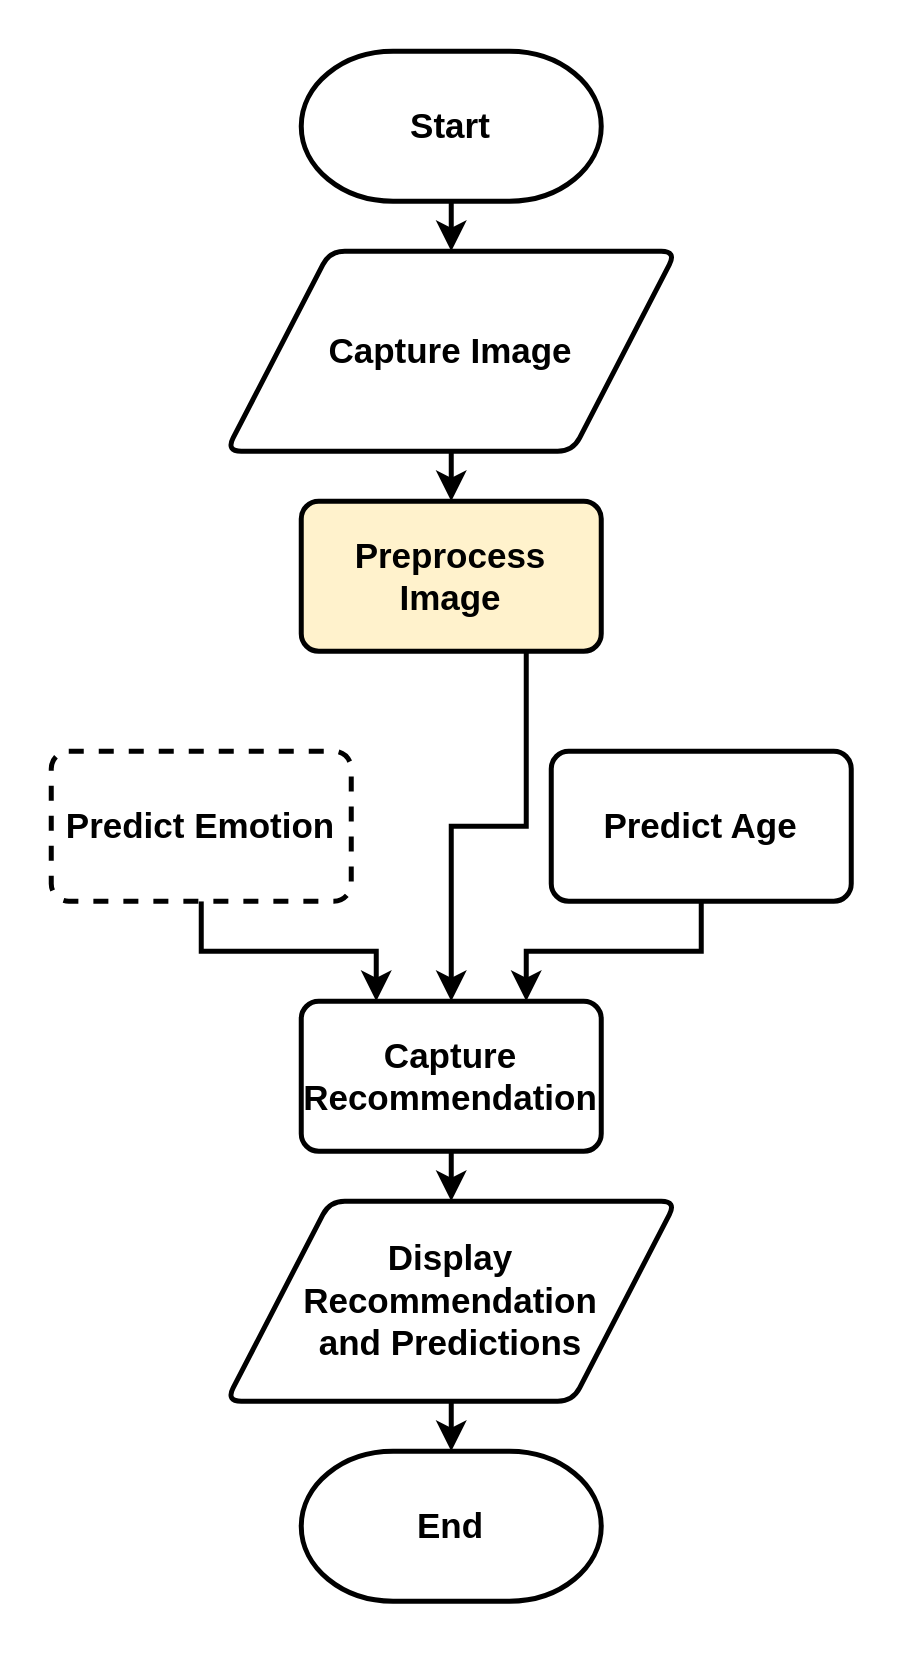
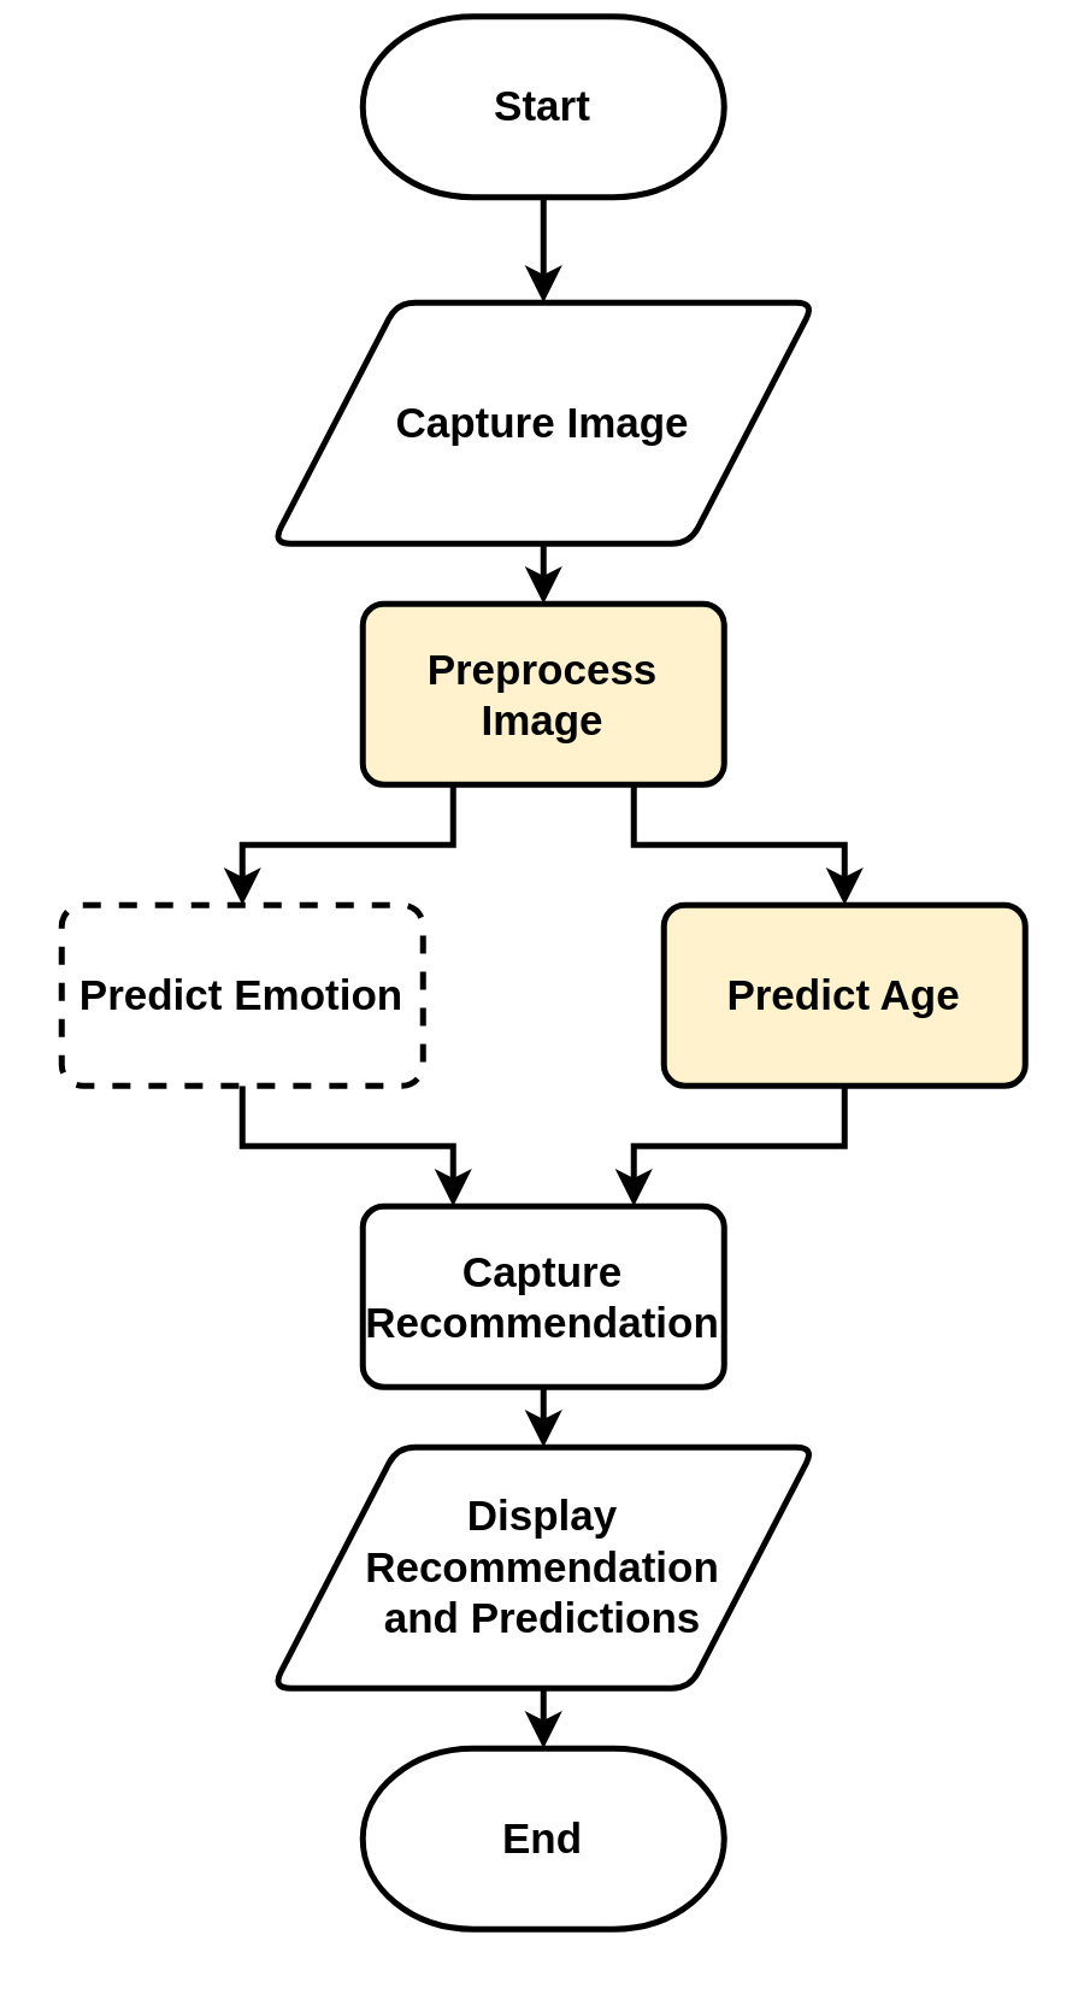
- <mxCell id="3" value="Start" style="strokeWidth=2;html=1;shape=mxgraph.flowchart.terminator;whiteSpace=wrap;fontStyle=1;fontSize=14;" vertex="1" parent="1"><mxGeometry x="120" y="20" width="120" height="60" as="geometry" /></mxCell>
+ <mxCell id="3" value="Start" style="strokeWidth=2;html=1;shape=mxgraph.flowchart.terminator;whiteSpace=wrap;fontStyle=1;fontSize=14;" vertex="1" parent="1"><mxGeometry x="120" y="5" width="120" height="60" as="geometry" /></mxCell>
+ <mxCell id="14" style="edgeStyle=orthogonalEdgeStyle;rounded=0;orthogonalLoop=1;jettySize=auto;html=1;exitX=0.25;exitY=1;exitDx=0;exitDy=0;entryX=0.5;entryY=0;entryDx=0;entryDy=0;strokeWidth=2;" edge="1" parent="1" source="15" target="17"><mxGeometry relative="1" as="geometry" /></mxCell>
- <mxCell id="13" style="edgeStyle=orthogonalEdgeStyle;rounded=0;orthogonalLoop=1;jettySize=auto;html=1;exitX=0.75;exitY=1;exitDx=0;exitDy=0;strokeWidth=2;" edge="1" parent="1" source="15" target="10"><mxGeometry relative="1" as="geometry" /></mxCell>
+ <mxCell id="13" style="edgeStyle=orthogonalEdgeStyle;rounded=0;orthogonalLoop=1;jettySize=auto;html=1;exitX=0.75;exitY=1;exitDx=0;exitDy=0;entryX=0.5;entryY=0;entryDx=0;entryDy=0;strokeWidth=2;" edge="1" parent="1" source="15" target="12"><mxGeometry relative="1" as="geometry" /></mxCell>
- <mxCell id="12" value="Predict Age" style="rounded=1;whiteSpace=wrap;html=1;absoluteArcSize=1;arcSize=14;strokeWidth=2;fontStyle=1;fontSize=14;" vertex="1" parent="1"><mxGeometry x="220" y="300" width="120" height="60" as="geometry" /></mxCell>
+ <mxCell id="12" value="Predict Age" style="rounded=1;whiteSpace=wrap;html=1;absoluteArcSize=1;arcSize=14;strokeWidth=2;fontStyle=1;fontSize=14;fillColor=#fff2cc;" vertex="1" parent="1"><mxGeometry x="220" y="300" width="120" height="60" as="geometry" /></mxCell>
